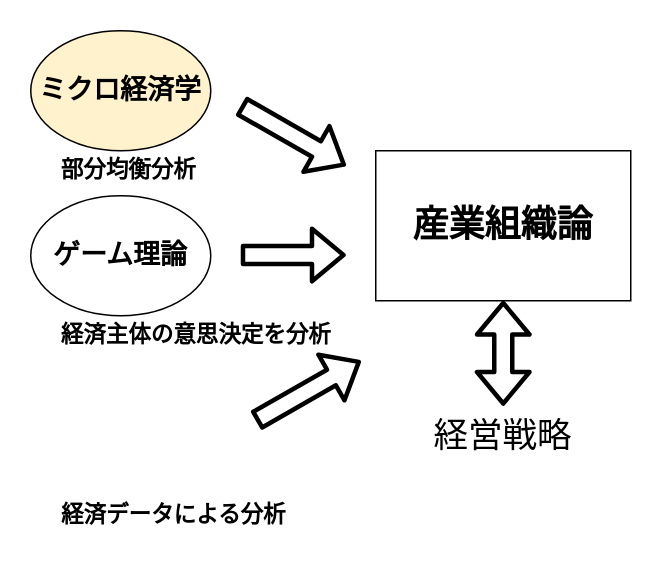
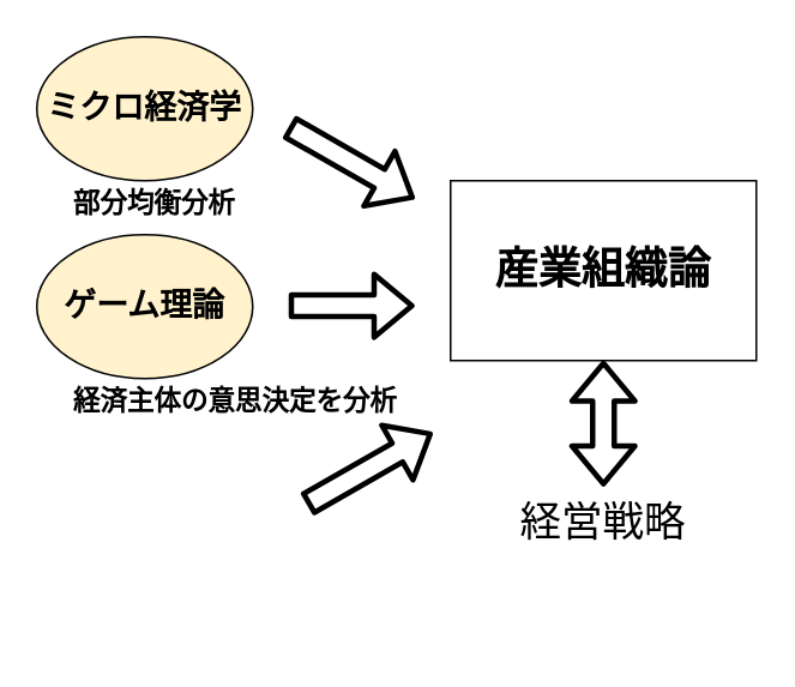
- <mxCell id="3" value="&lt;h3&gt;&lt;font color=&quot;#000000&quot; style=&quot;font-size: 18px&quot;&gt;ゲーム理論&lt;/font&gt;&lt;/h3&gt;" style="ellipse;whiteSpace=wrap;html=1;strokeColor=#000000;fillColor=#FFFFFF;" vertex="1" parent="1"><mxGeometry x="20" y="130" width="120" height="80" as="geometry" /></mxCell>
+ <mxCell id="3" value="&lt;h3&gt;&lt;font color=&quot;#000000&quot; style=&quot;font-size: 18px&quot;&gt;ゲーム理論&lt;/font&gt;&lt;/h3&gt;" style="ellipse;whiteSpace=wrap;html=1;strokeColor=#000000;fillColor=#fff2cc;" vertex="1" parent="1"><mxGeometry x="20" y="130" width="120" height="80" as="geometry" /></mxCell>
- <mxCell id="9" value="&lt;font style=&quot;font-size: 15px&quot;&gt;&lt;b&gt;経済データによる分析&lt;/b&gt;&lt;/font&gt;" style="text;html=1;align=center;verticalAlign=middle;resizable=0;points=[];autosize=1;fontSize=23;fontColor=#000000;" vertex="1" parent="1"><mxGeometry x="30" y="320" width="170" height="40" as="geometry" /></mxCell>
